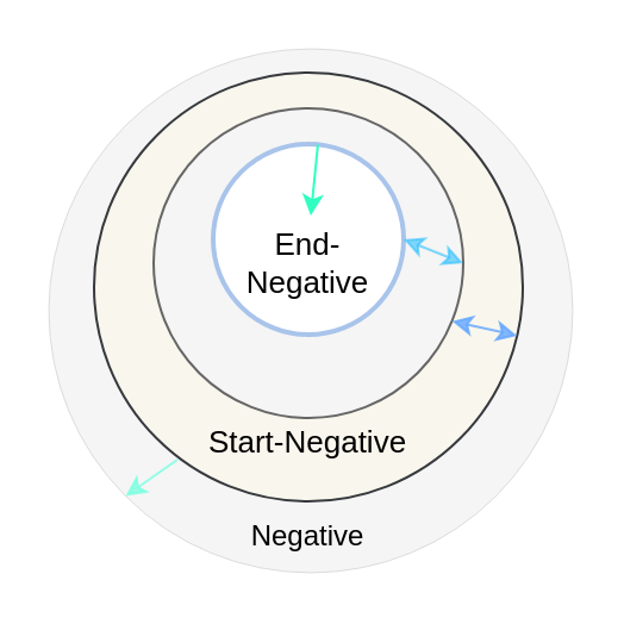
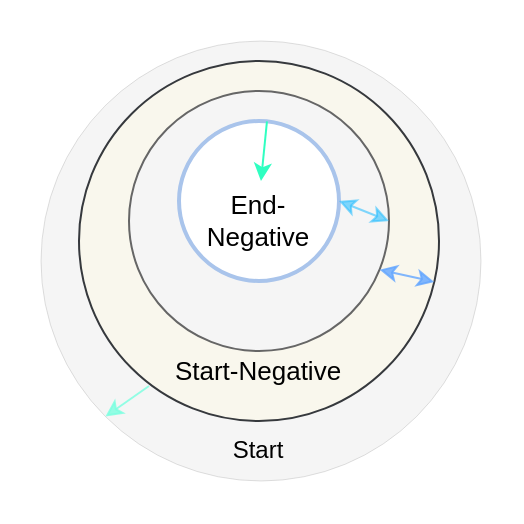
- <mxCell id="10" value="Negative" style="text;html=1;align=center;verticalAlign=middle;whiteSpace=wrap;rounded=0;" vertex="1" parent="1"><mxGeometry x="99" y="210" width="60" height="30" as="geometry" /></mxCell>
+ <mxCell id="10" value="Start" style="text;html=1;align=center;verticalAlign=middle;whiteSpace=wrap;rounded=0;" vertex="1" parent="1"><mxGeometry x="99" y="210" width="60" height="30" as="geometry" /></mxCell>
